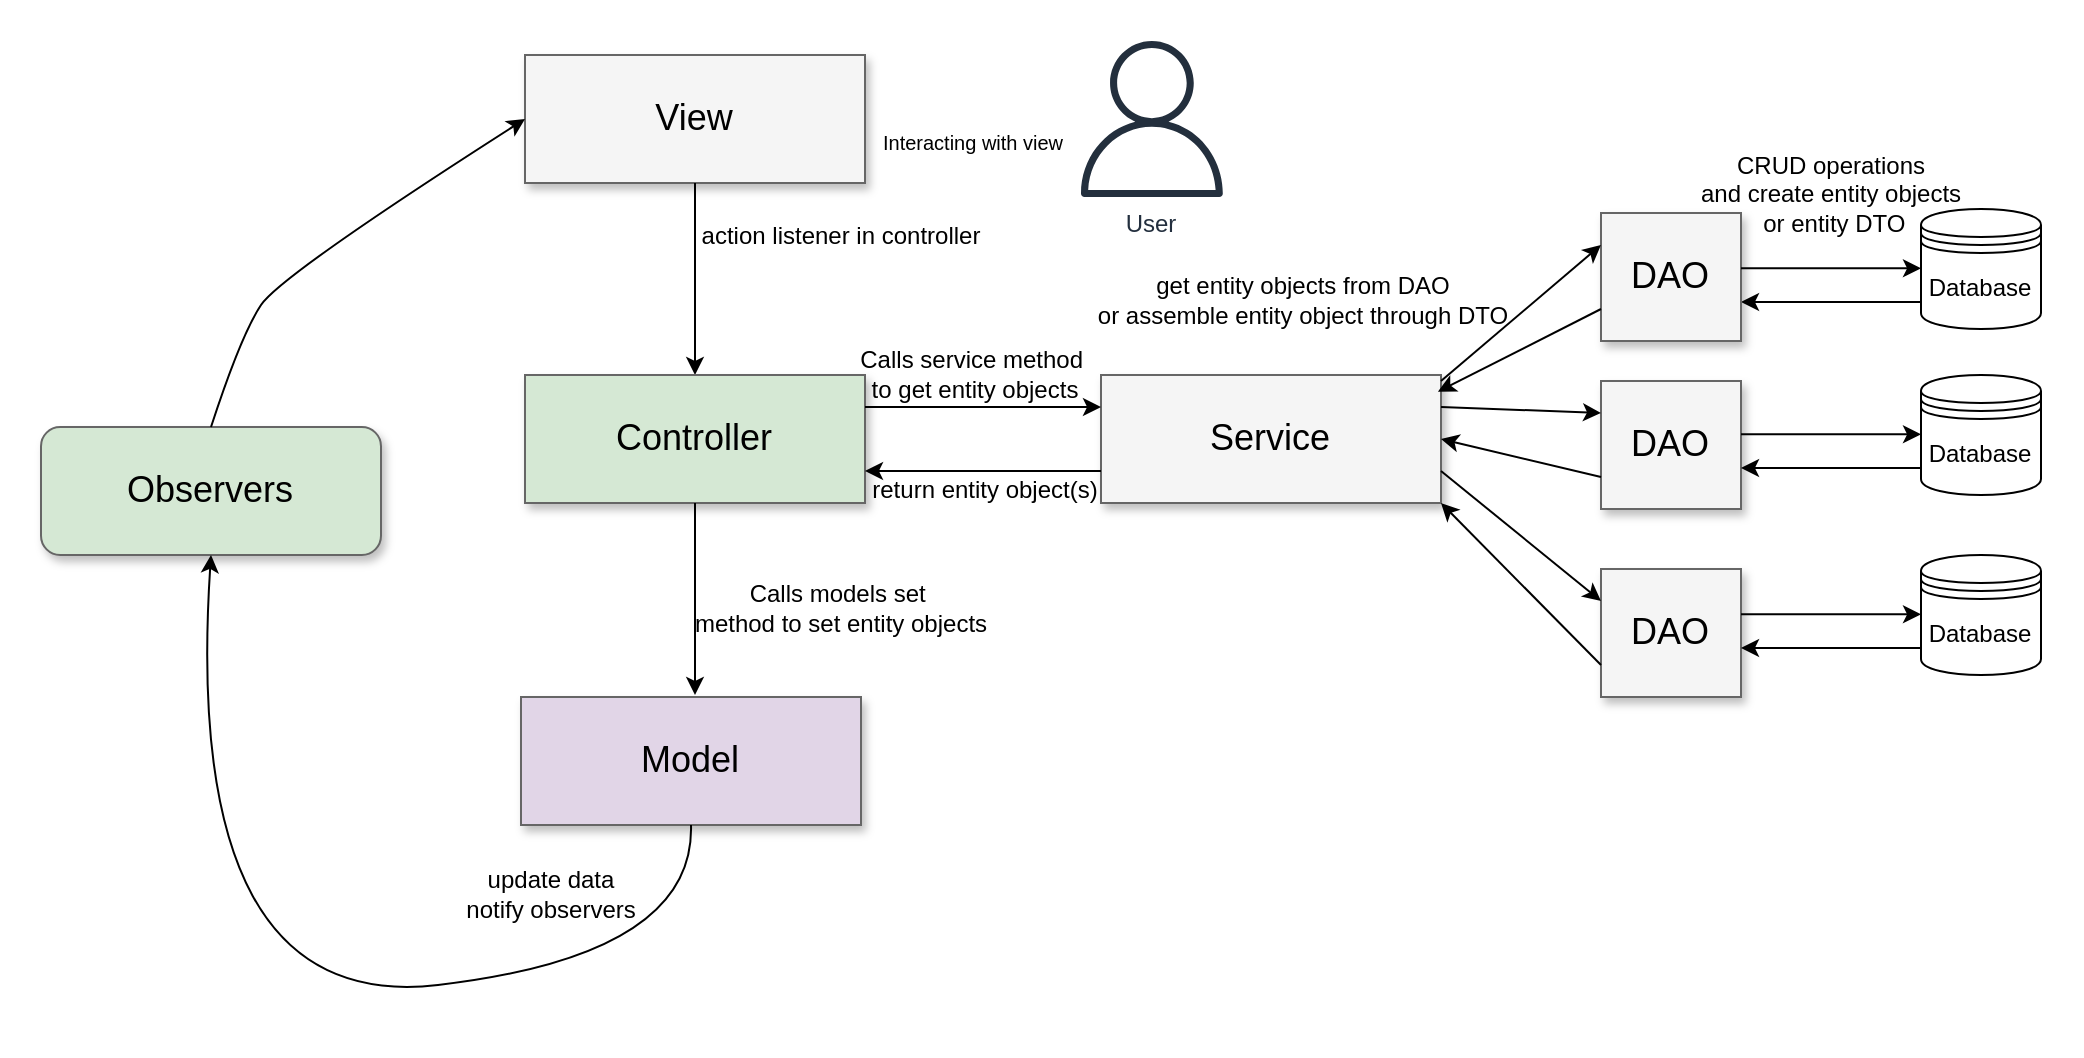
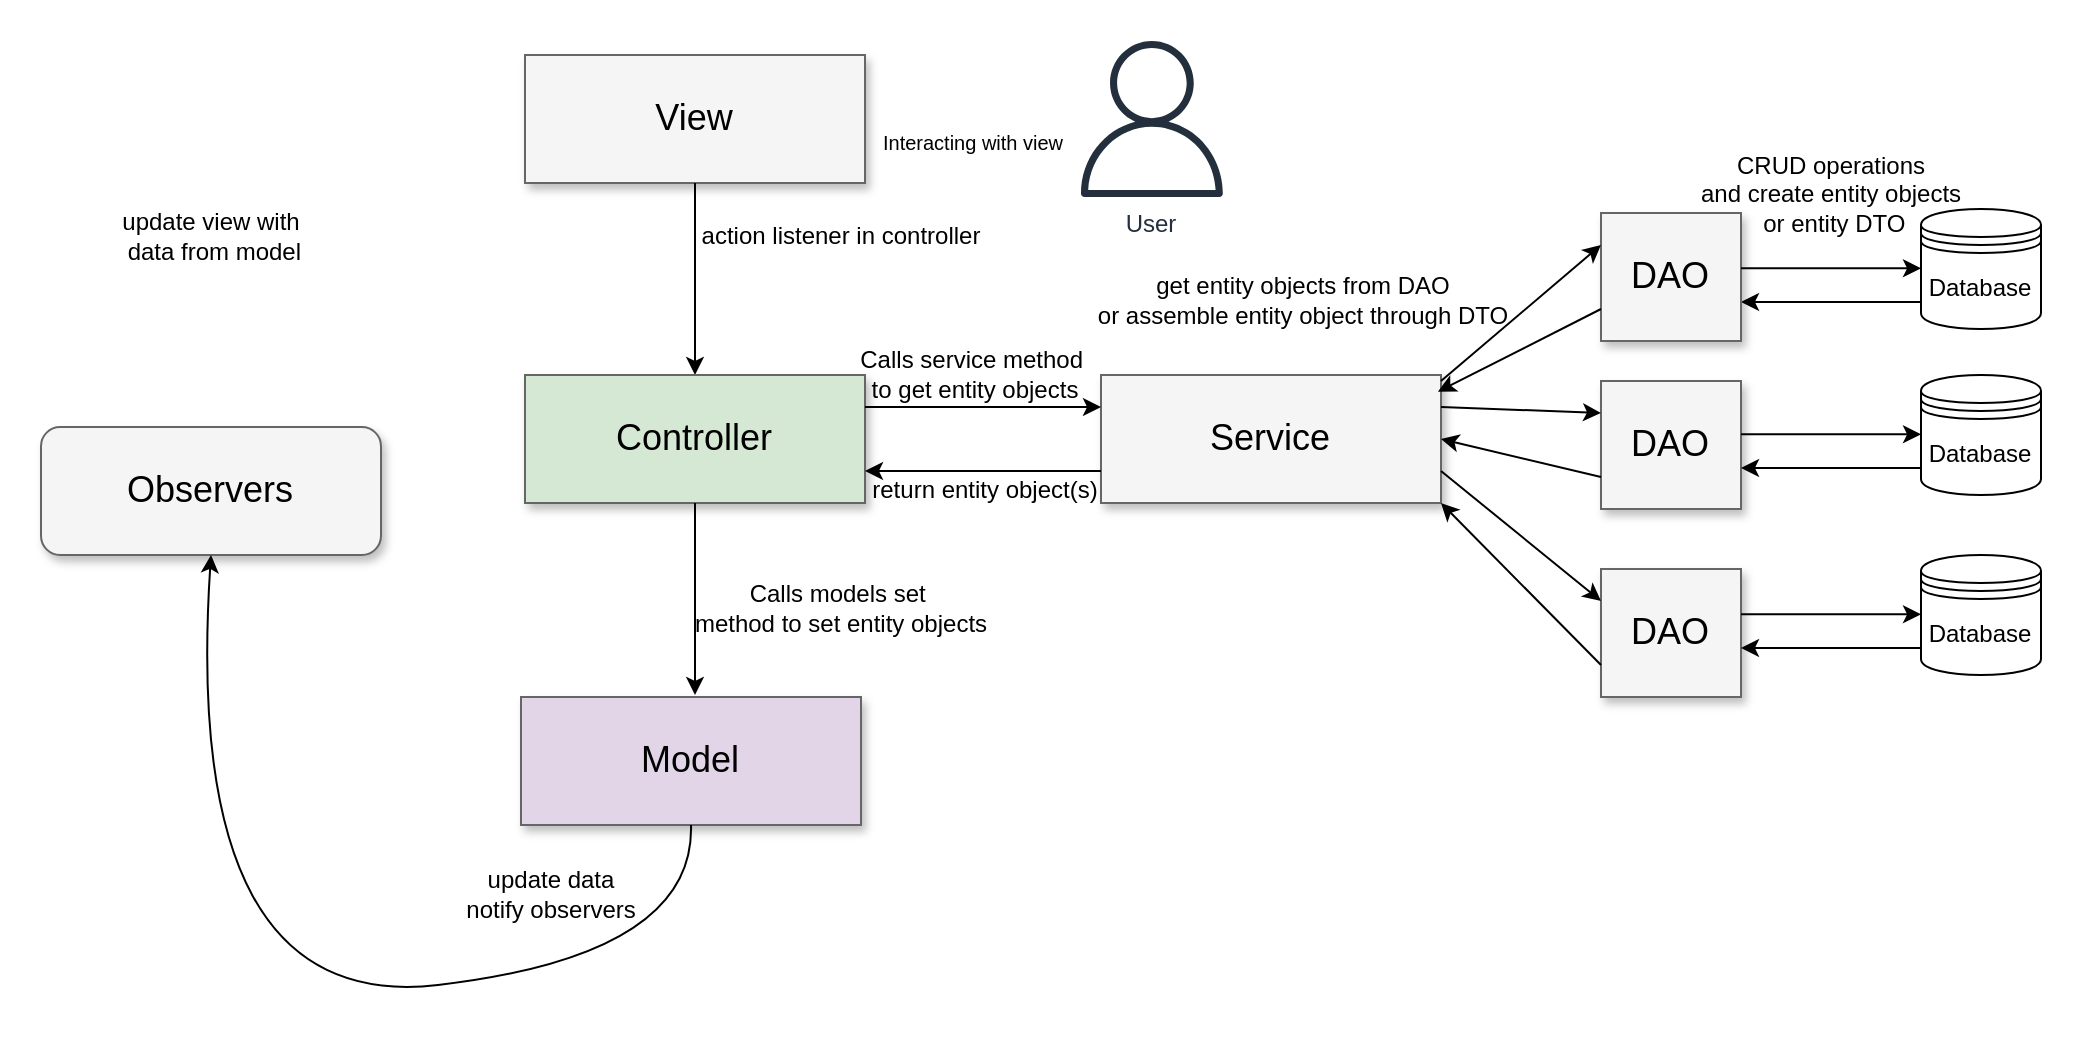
+ <mxCell id="18" value="update view with&lt;div&gt;&amp;nbsp;data from model&lt;/div&gt;" style="text;html=1;align=center;verticalAlign=middle;resizable=0;points=[];autosize=1;strokeColor=none;fillColor=none;" parent="1" vertex="1"><mxGeometry x="50" y="98" width="110" height="40" as="geometry" /></mxCell>
- <mxCell id="17" value="" style="curved=1;endArrow=classic;html=1;rounded=0;exitX=0.5;exitY=0;exitDx=0;exitDy=0;entryX=0;entryY=0.5;entryDx=0;entryDy=0;" parent="1" source="11" target="2" edge="1"><mxGeometry width="50" height="50" relative="1" as="geometry"><mxPoint x="70" y="167" as="sourcePoint" /><mxPoint x="120" y="117" as="targetPoint" /><Array as="points"><mxPoint x="120" y="167" /><mxPoint x="140" y="137" /></Array></mxGeometry></mxCell>
- <mxCell id="11" value="&lt;div&gt;Observers&lt;/div&gt;" style="whiteSpace=wrap;html=1;shadow=1;fontSize=18;fillColor=#d5e8d4;strokeColor=#666666;rounded=1;" parent="1" vertex="1"><mxGeometry x="20" y="213" width="170" height="64" as="geometry" /></mxCell>
+ <mxCell id="11" value="&lt;div&gt;Observers&lt;/div&gt;" style="whiteSpace=wrap;html=1;shadow=1;fontSize=18;fillColor=#f5f5f5;strokeColor=#666666;rounded=1;" parent="1" vertex="1"><mxGeometry x="20" y="213" width="170" height="64" as="geometry" /></mxCell>
